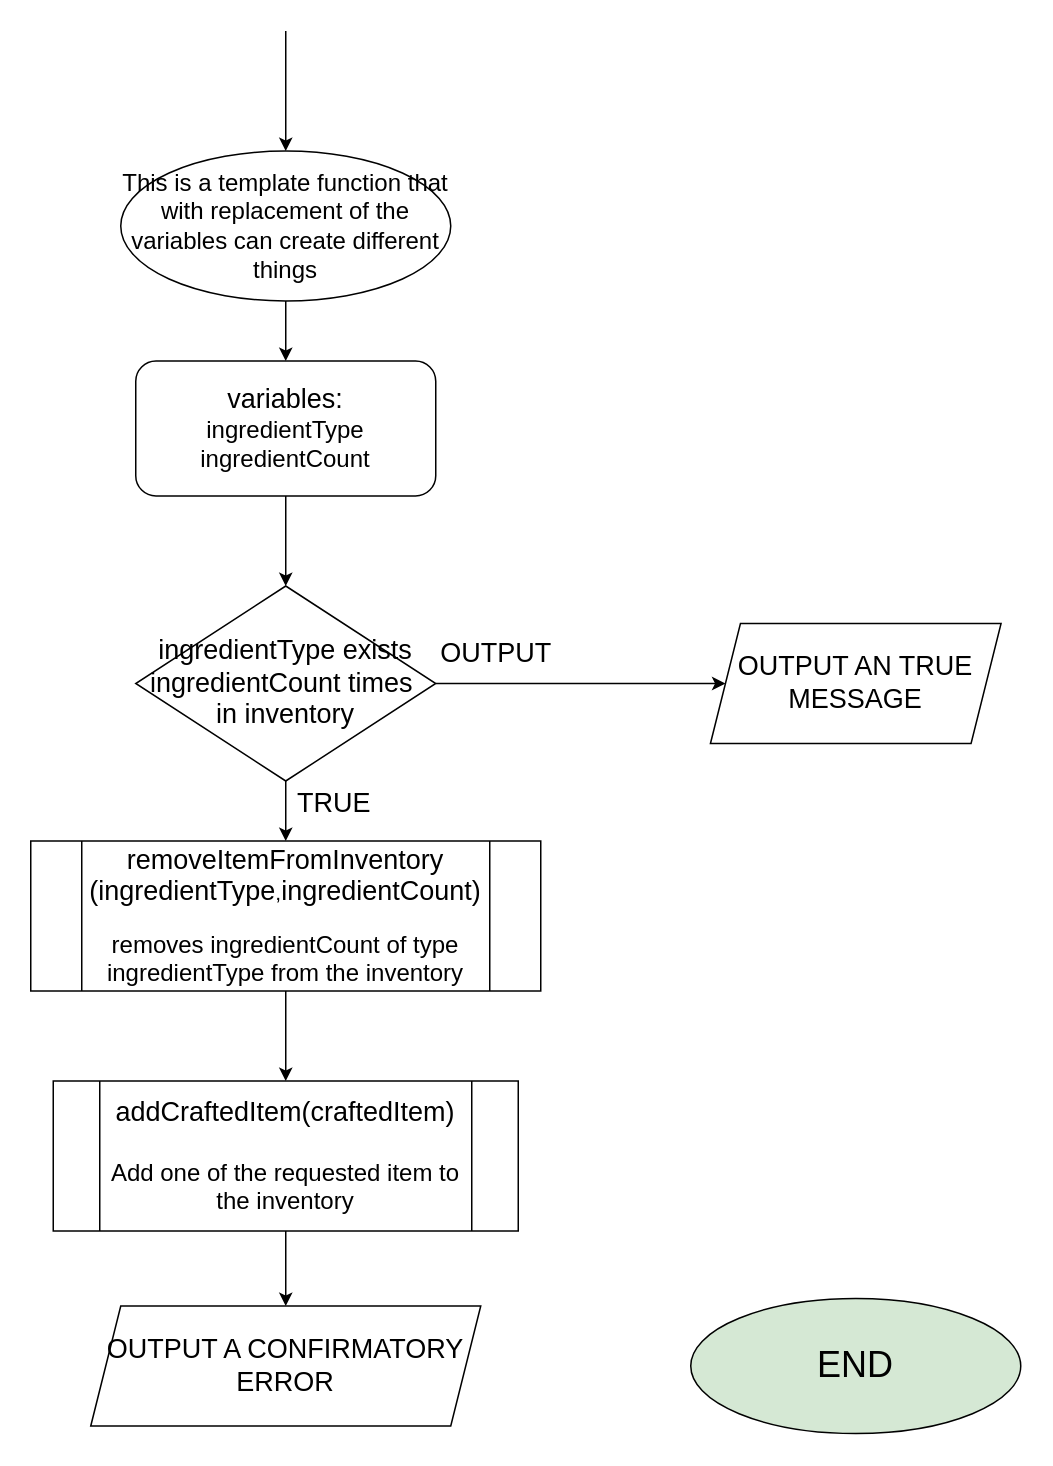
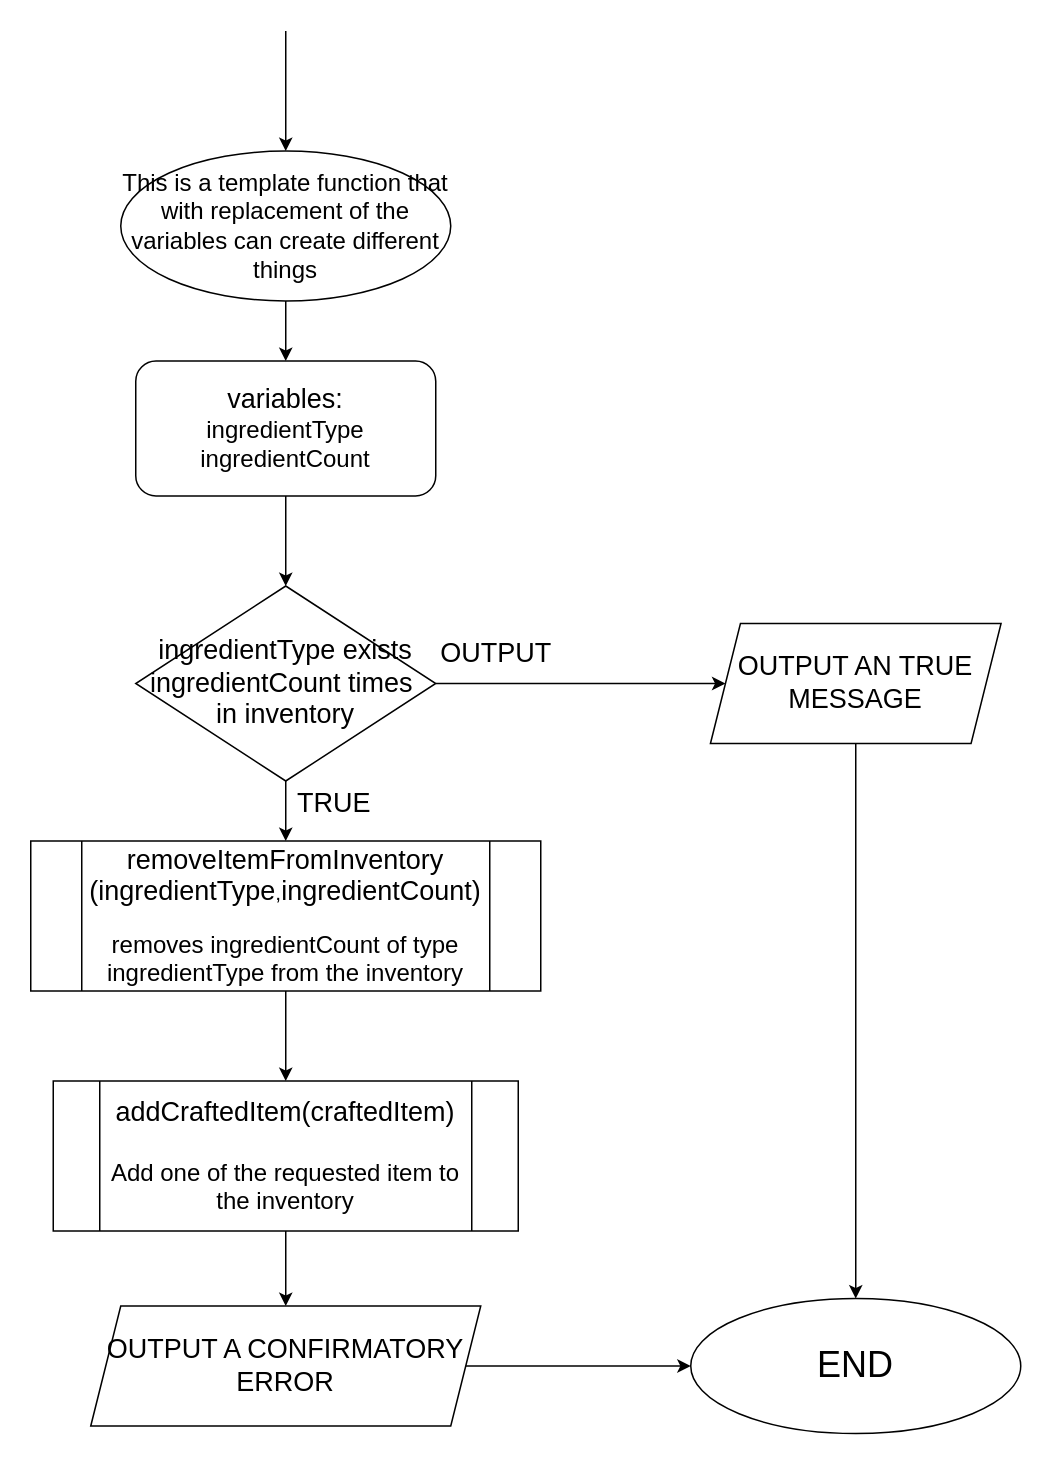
+ <mxCell id="8" style="edgeStyle=orthogonalEdgeStyle;rounded=0;orthogonalLoop=1;jettySize=auto;html=1;entryX=0.5;entryY=0;entryDx=0;entryDy=0;" edge="1" parent="1" source="18" target="17"><mxGeometry relative="1" as="geometry" /></mxCell>
+ <mxCell id="15" style="edgeStyle=orthogonalEdgeStyle;rounded=0;orthogonalLoop=1;jettySize=auto;html=1;entryX=0;entryY=0.5;entryDx=0;entryDy=0;" edge="1" parent="1" source="16" target="17"><mxGeometry relative="1" as="geometry" /></mxCell>
- <mxCell id="17" value="&lt;font style=&quot;font-size: 24px;&quot;&gt;END&lt;/font&gt;" style="ellipse;whiteSpace=wrap;html=1;fillColor=#d5e8d4;" vertex="1" parent="1"><mxGeometry x="460" y="865" width="220" height="90" as="geometry" /></mxCell>
+ <mxCell id="17" value="&lt;font style=&quot;font-size: 24px;&quot;&gt;END&lt;/font&gt;" style="ellipse;whiteSpace=wrap;html=1;" vertex="1" parent="1"><mxGeometry x="460" y="865" width="220" height="90" as="geometry" /></mxCell>
